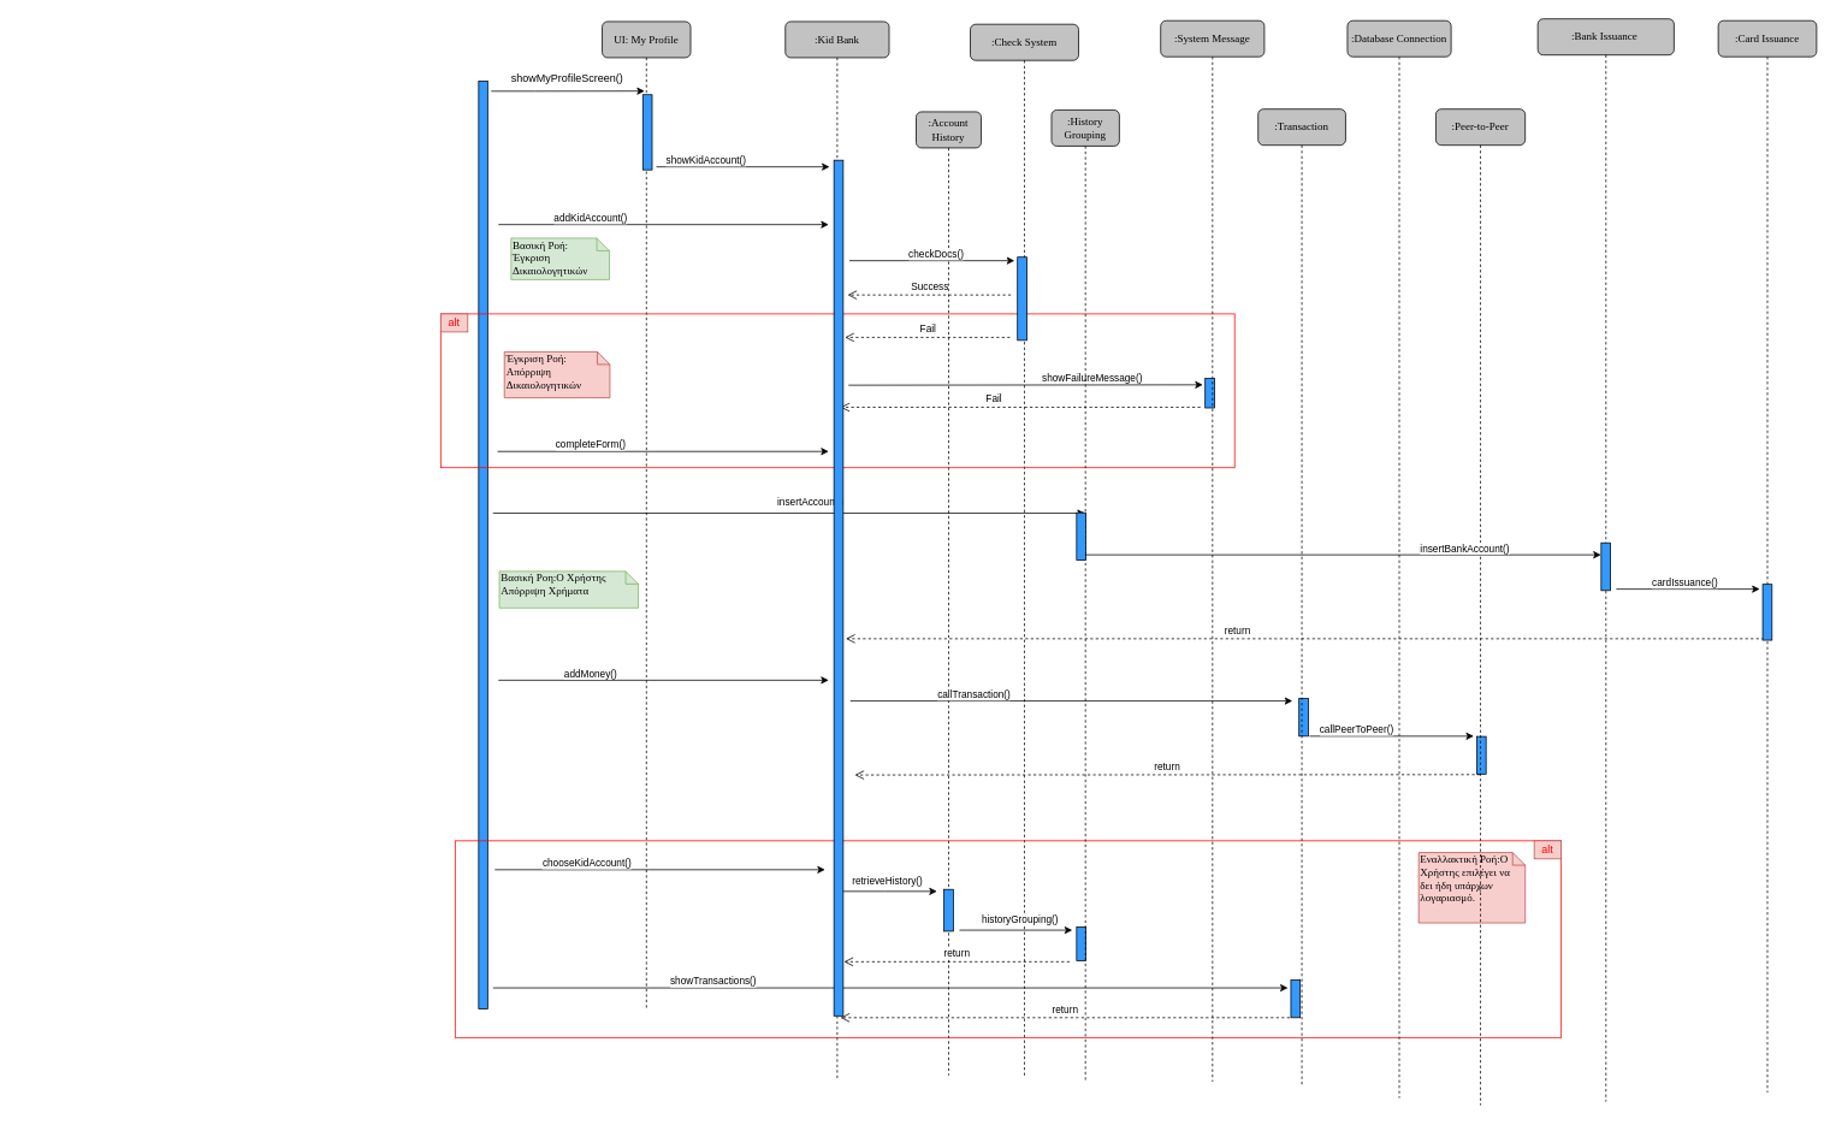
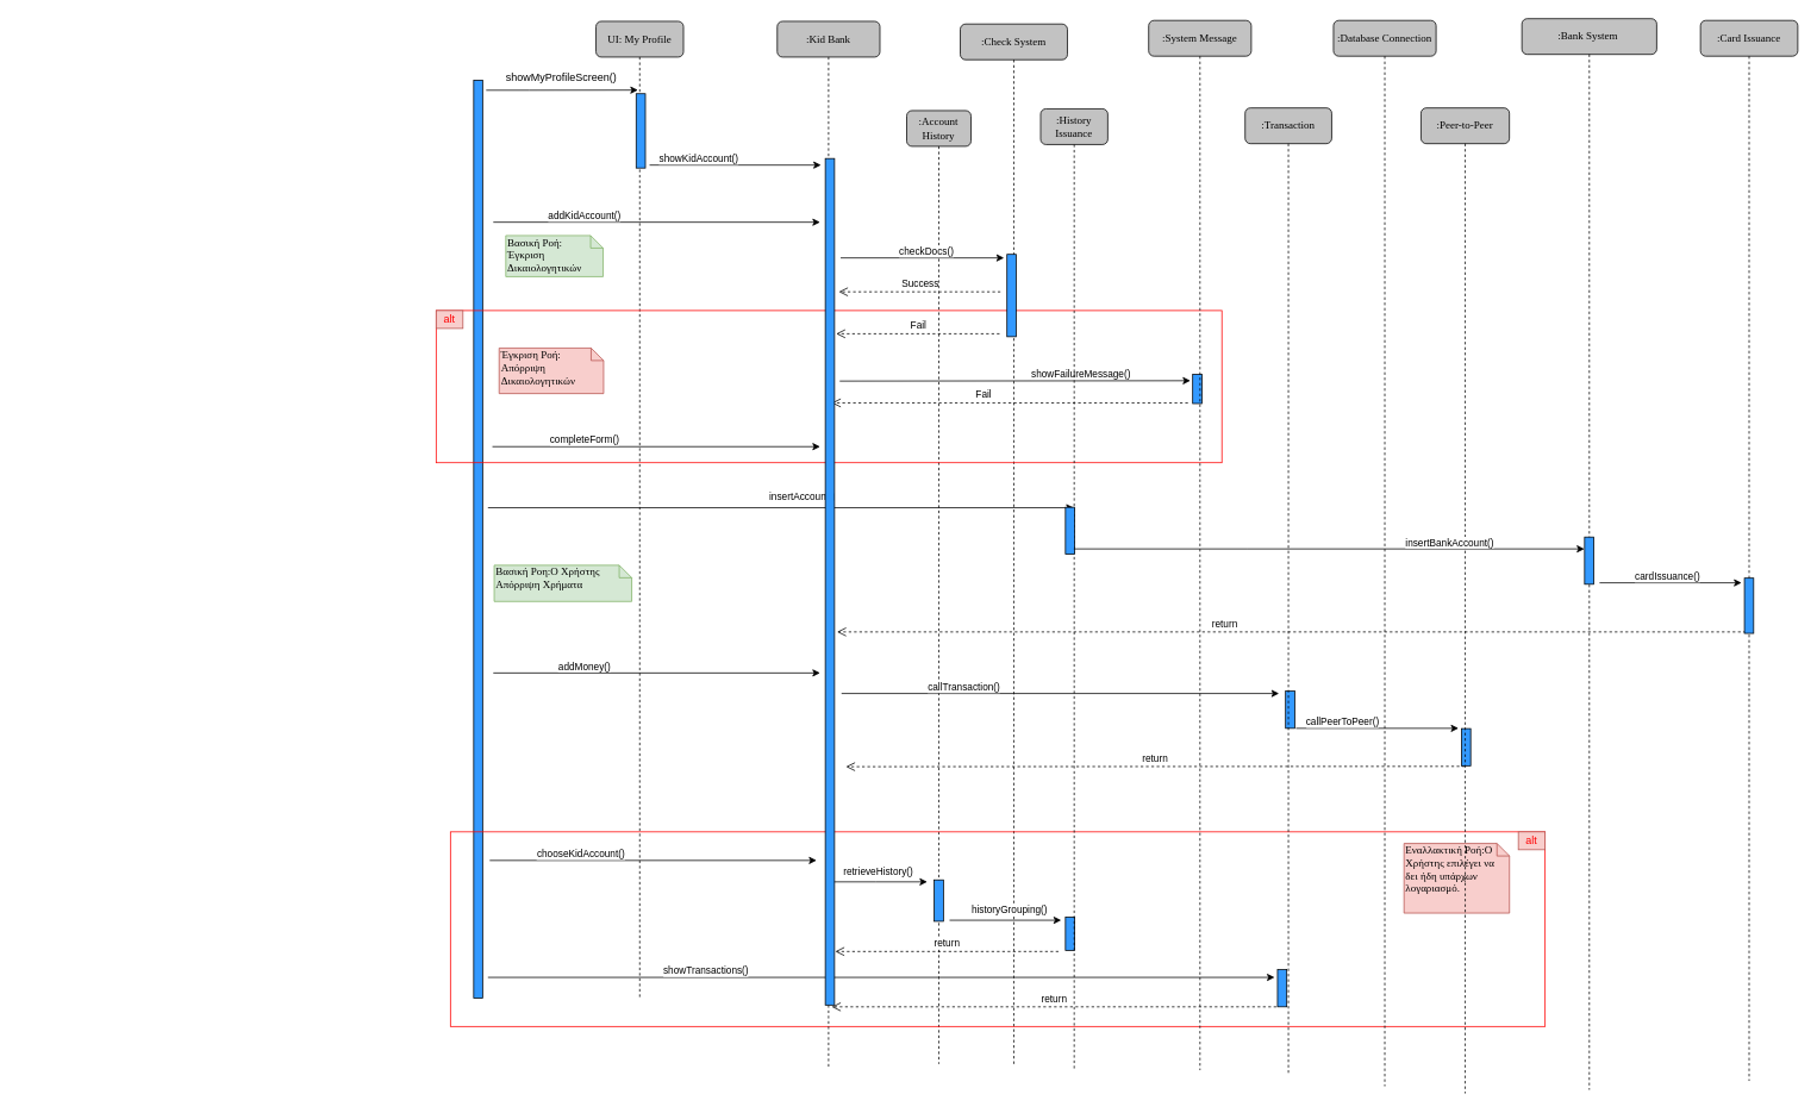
- <mxCell id="49" value=":Bank Issuance&amp;nbsp;" style="shape=umlLifeline;perimeter=lifelinePerimeter;whiteSpace=wrap;html=1;container=1;collapsible=0;recursiveResize=0;outlineConnect=0;rounded=1;shadow=0;comic=0;labelBackgroundColor=none;strokeWidth=1;fontFamily=Verdana;fontSize=12;align=center;fillColor=#C2C2C2;" parent="1" vertex="1"><mxGeometry x="1704" y="20" width="151" height="1200" as="geometry" /></mxCell>
+ <mxCell id="49" value=":Bank System&amp;nbsp;" style="shape=umlLifeline;perimeter=lifelinePerimeter;whiteSpace=wrap;html=1;container=1;collapsible=0;recursiveResize=0;outlineConnect=0;rounded=1;shadow=0;comic=0;labelBackgroundColor=none;strokeWidth=1;fontFamily=Verdana;fontSize=12;align=center;fillColor=#C2C2C2;" parent="1" vertex="1"><mxGeometry x="1704" y="20" width="151" height="1200" as="geometry" /></mxCell>
- <mxCell id="57" value=":History Grouping" style="shape=umlLifeline;perimeter=lifelinePerimeter;whiteSpace=wrap;html=1;container=1;collapsible=0;recursiveResize=0;outlineConnect=0;rounded=1;shadow=0;comic=0;labelBackgroundColor=none;strokeWidth=1;fontFamily=Verdana;fontSize=12;align=center;fillColor=#C2C2C2;" parent="1" vertex="1"><mxGeometry x="1165" y="121" width="75.21" height="1075" as="geometry" /></mxCell>
+ <mxCell id="57" value=":History Issuance" style="shape=umlLifeline;perimeter=lifelinePerimeter;whiteSpace=wrap;html=1;container=1;collapsible=0;recursiveResize=0;outlineConnect=0;rounded=1;shadow=0;comic=0;labelBackgroundColor=none;strokeWidth=1;fontFamily=Verdana;fontSize=12;align=center;fillColor=#C2C2C2;" parent="1" vertex="1"><mxGeometry x="1165" y="121" width="75.21" height="1075" as="geometry" /></mxCell>
